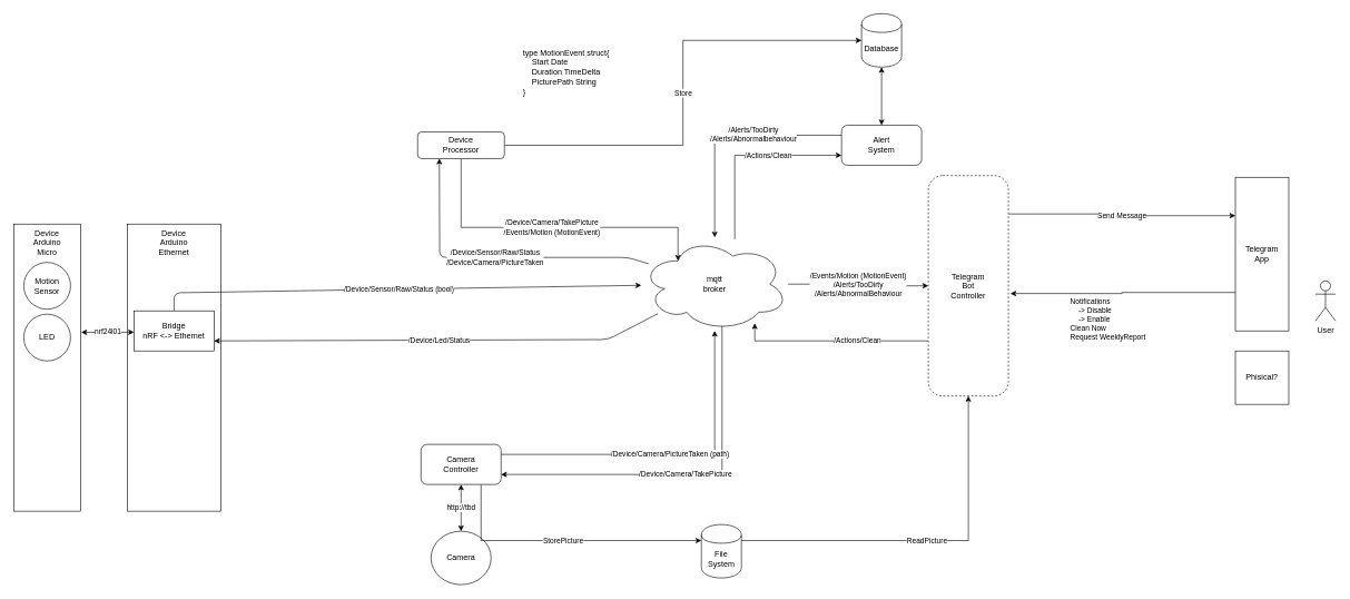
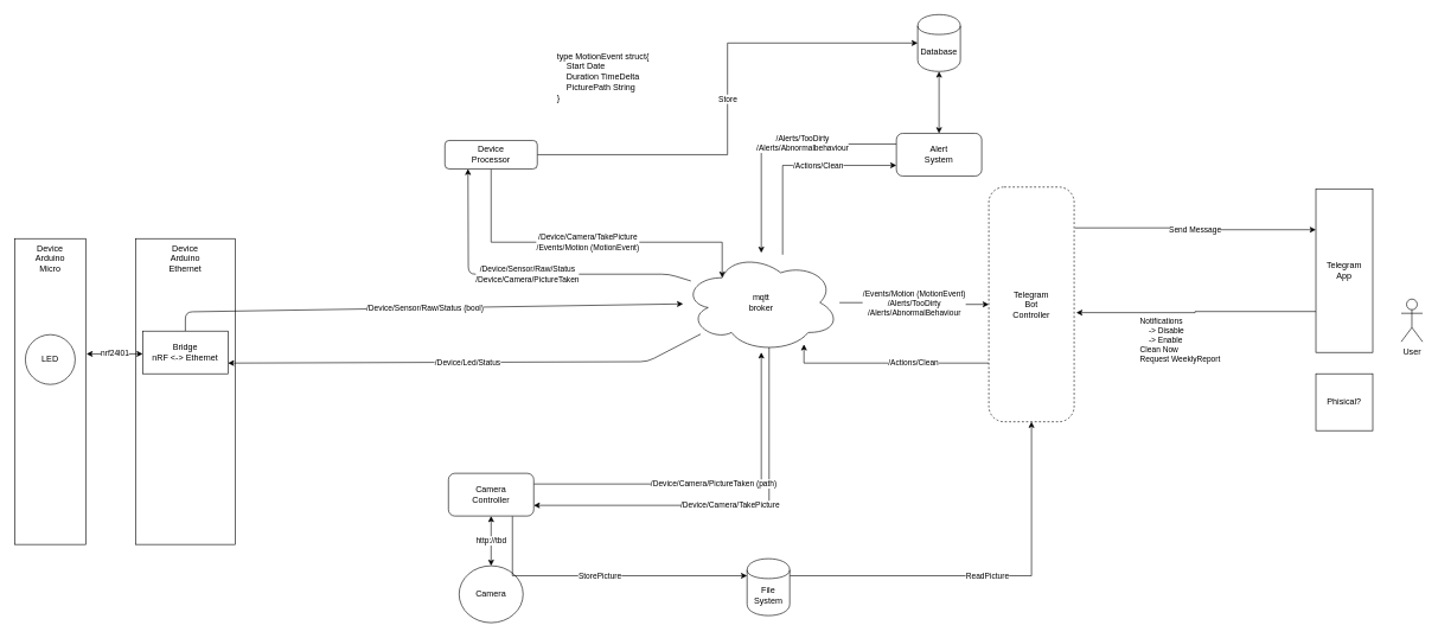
- <mxCell id="7" value="&lt;div&gt;Motion&lt;/div&gt;&lt;div&gt;Sensor&lt;/div&gt;" style="ellipse;whiteSpace=wrap;html=1;aspect=fixed;" vertex="1" parent="1"><mxGeometry x="35" y="392.5" width="70" height="70" as="geometry" /></mxCell>
